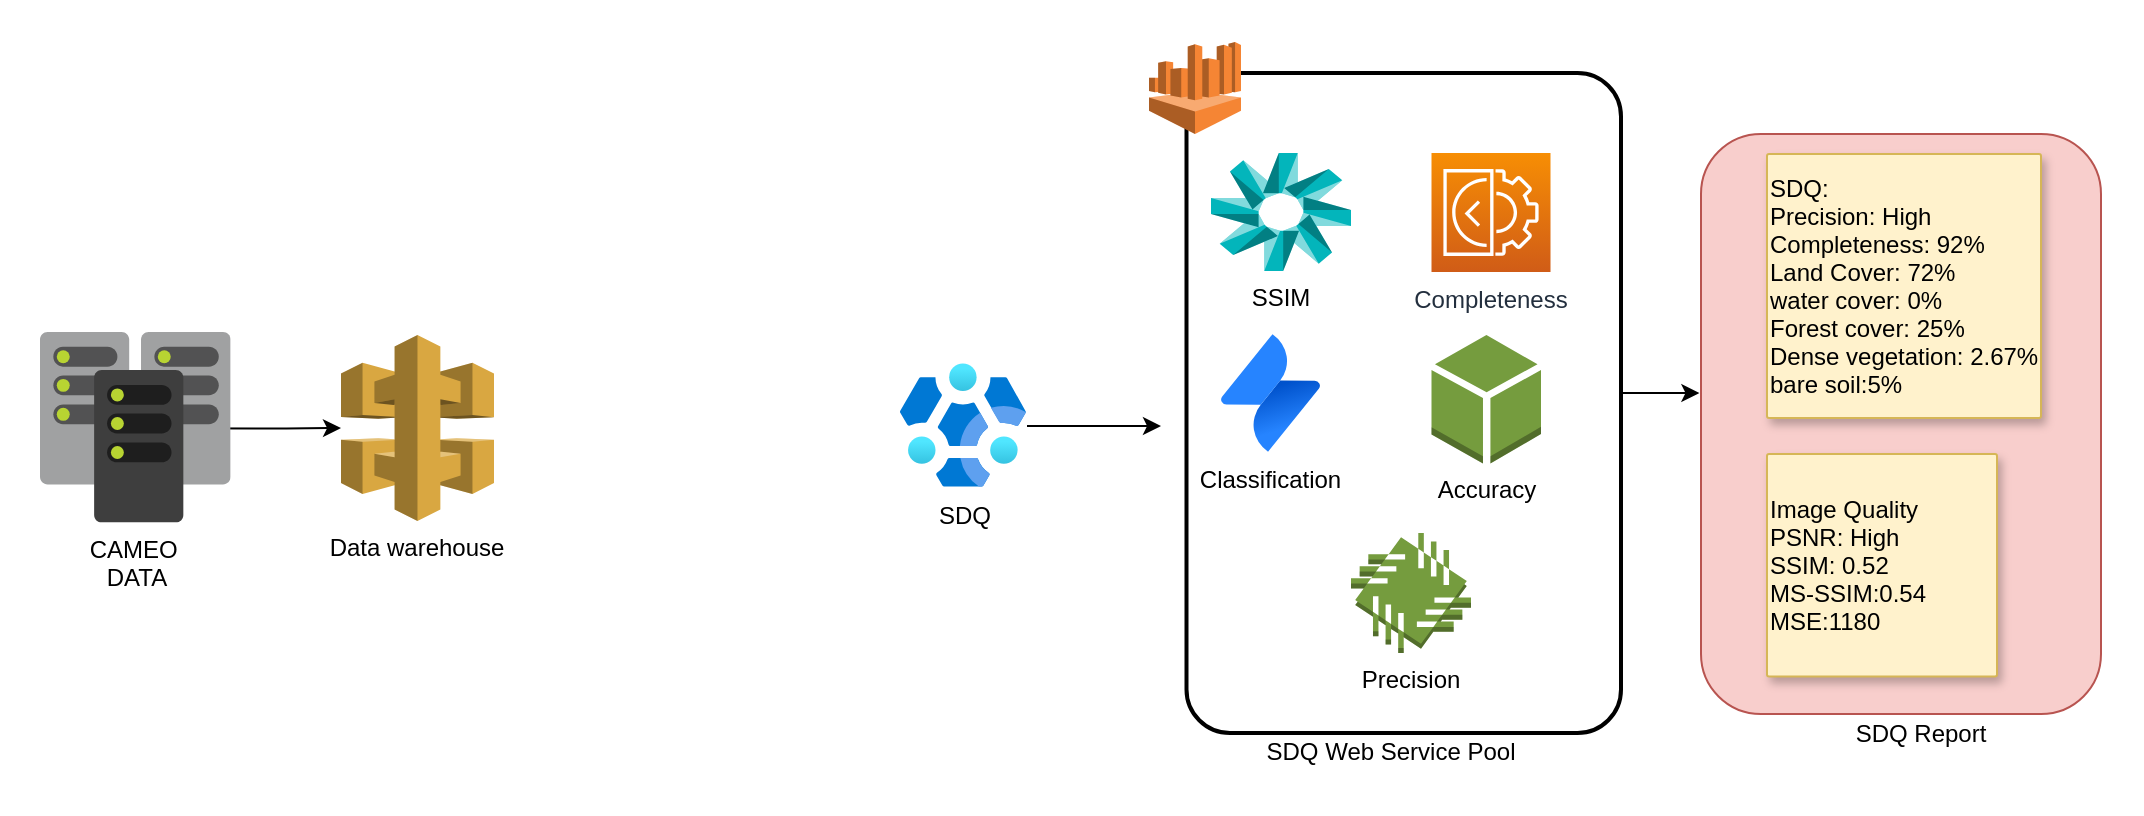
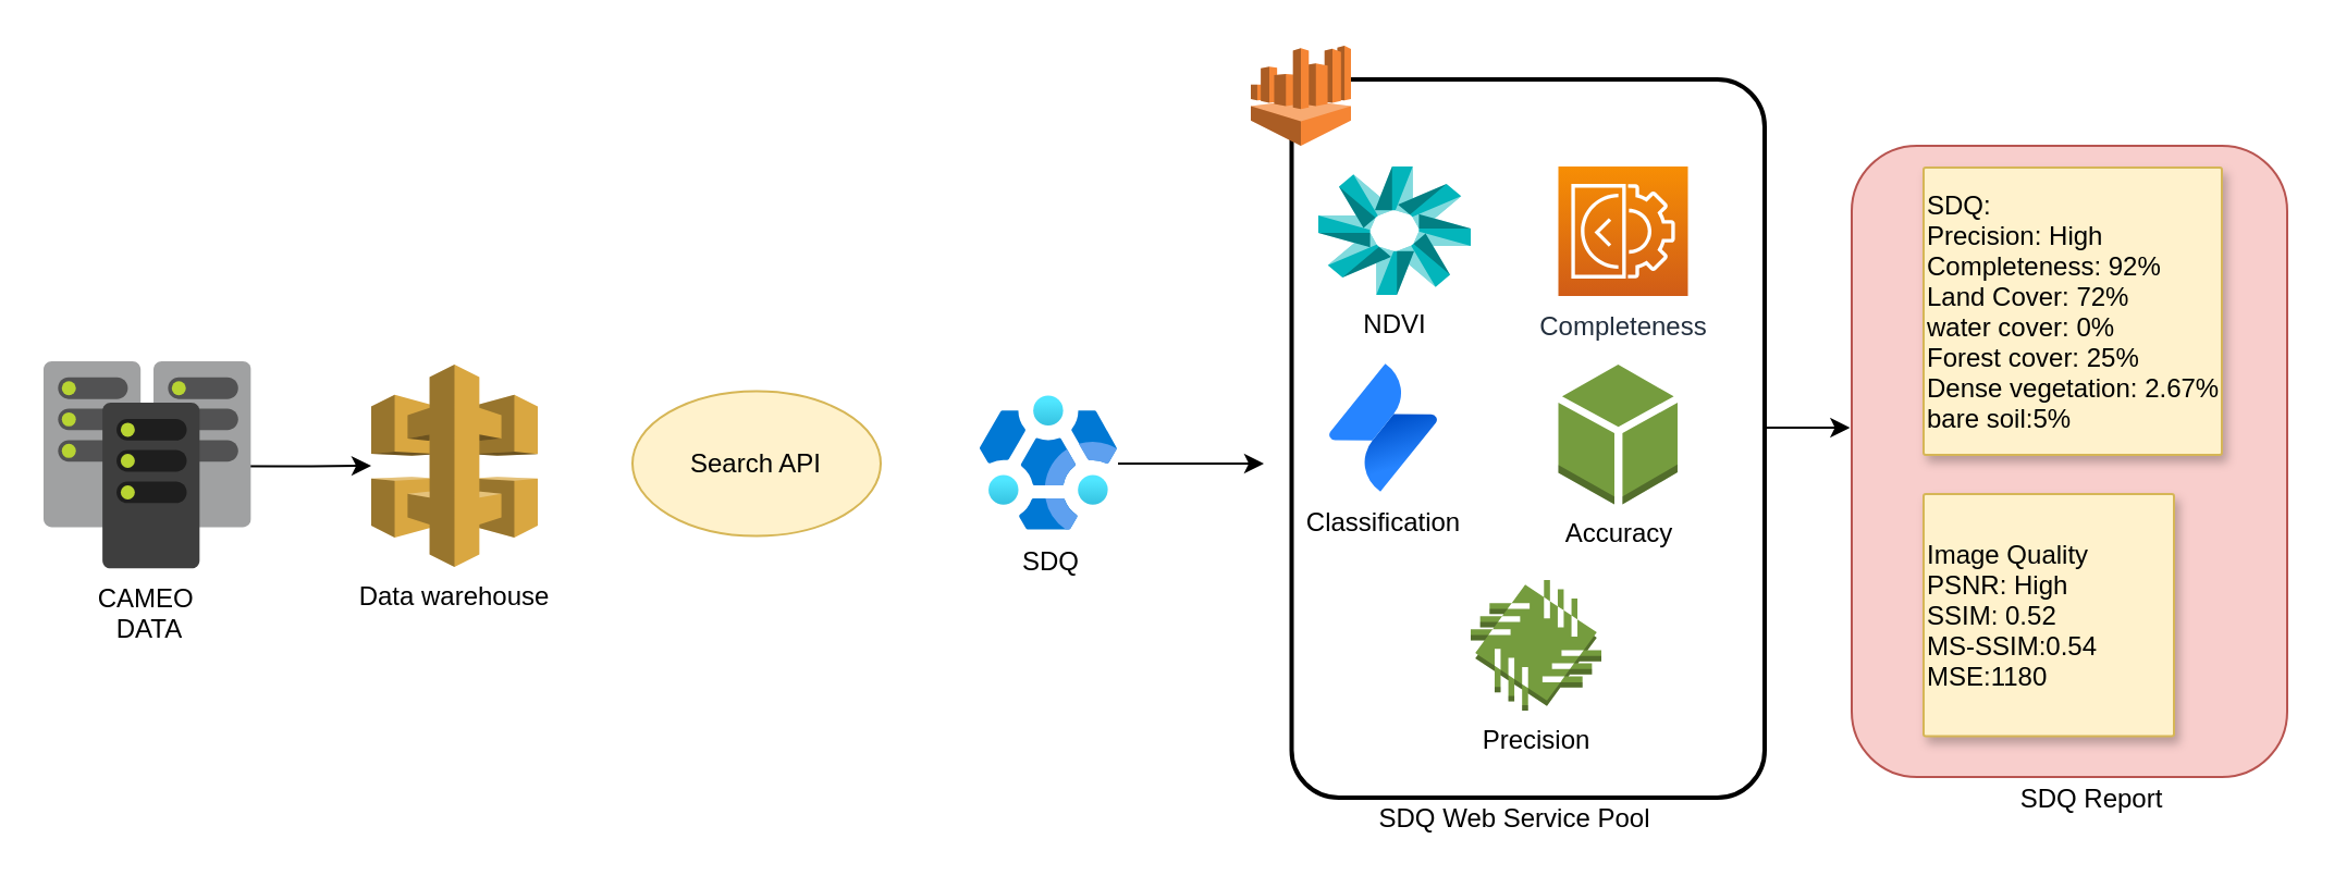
- <mxCell id="15" value="SSIM" style="outlineConnect=0;dashed=0;verticalLabelPosition=bottom;verticalAlign=top;align=center;html=1;shape=mxgraph.aws3.chime;fillColor=#03B5BB;gradientColor=none;" vertex="1" parent="1"><mxGeometry x="605" y="76" width="70" height="59" as="geometry" /></mxCell>
+ <mxCell id="15" value="NDVI" style="outlineConnect=0;dashed=0;verticalLabelPosition=bottom;verticalAlign=top;align=center;html=1;shape=mxgraph.aws3.chime;fillColor=#03B5BB;gradientColor=none;" vertex="1" parent="1"><mxGeometry x="605" y="76" width="70" height="59" as="geometry" /></mxCell>
+ <mxCell id="8" value="Search API" style="ellipse;whiteSpace=wrap;html=1;fillColor=#fff2cc;strokeColor=#d6b656;" parent="1" vertex="1"><mxGeometry x="290" y="179.25" width="114" height="66.5" as="geometry" /></mxCell>
